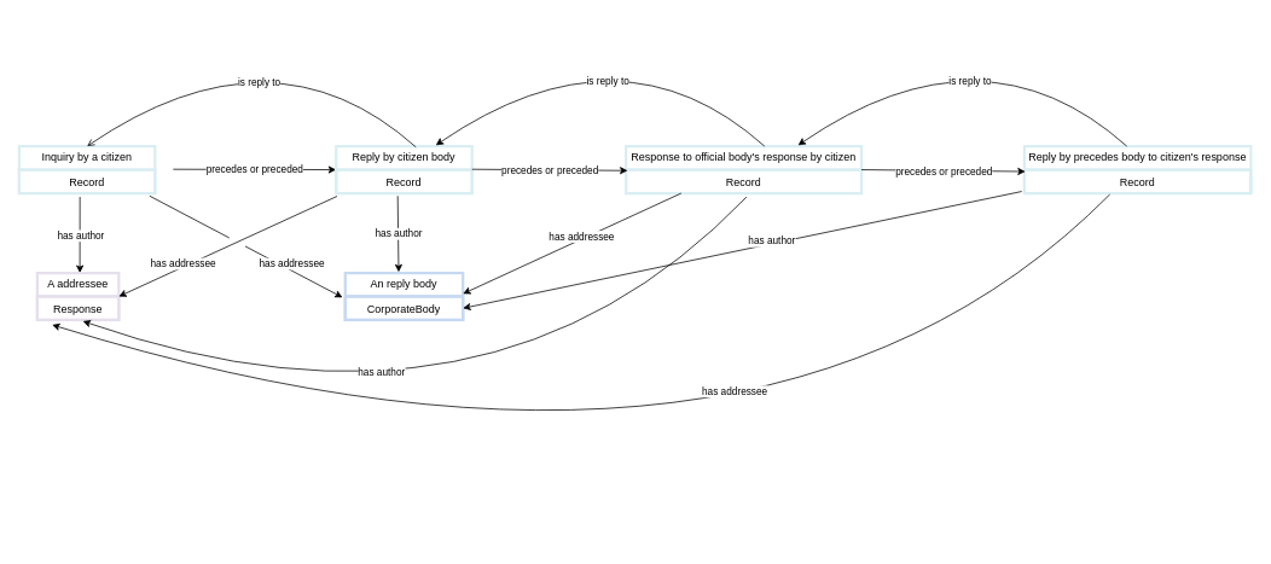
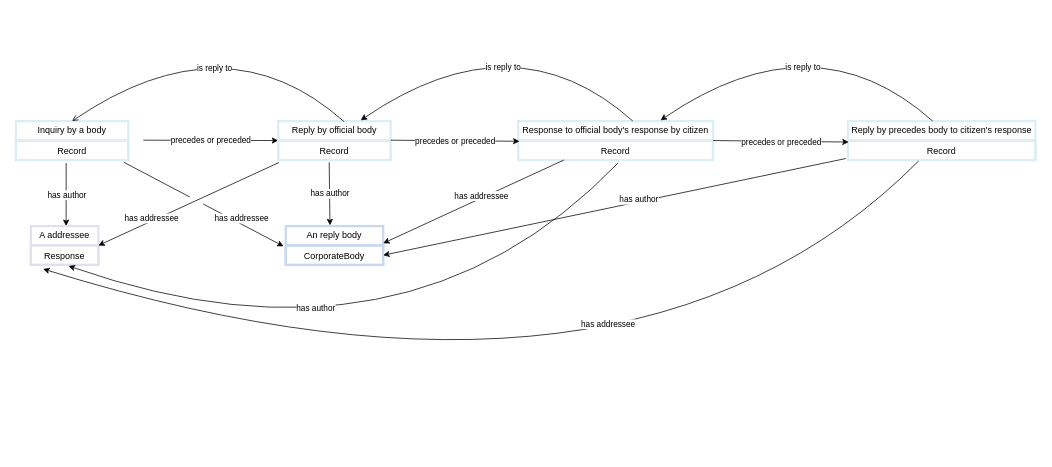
- <mxCell id="2" value="Inquiry by a citizen" style="swimlane;fontStyle=0;childLayout=stackLayout;horizontal=1;startSize=26;strokeColor=#DAEEF3;strokeWidth=3;fillColor=none;horizontalStack=0;resizeParent=1;resizeParentMax=0;resizeLast=0;collapsible=1;marginBottom=0;whiteSpace=wrap;html=1;" parent="1" vertex="1"><mxGeometry x="20" y="161" width="150" height="52" as="geometry" /></mxCell>
+ <mxCell id="2" value="Inquiry by a body" style="swimlane;fontStyle=0;childLayout=stackLayout;horizontal=1;startSize=26;strokeColor=#DAEEF3;strokeWidth=3;fillColor=none;horizontalStack=0;resizeParent=1;resizeParentMax=0;resizeLast=0;collapsible=1;marginBottom=0;whiteSpace=wrap;html=1;" parent="1" vertex="1"><mxGeometry x="20" y="161" width="150" height="52" as="geometry" /></mxCell>
- <mxCell id="6" value="Reply by citizen body" style="swimlane;fontStyle=0;childLayout=stackLayout;horizontal=1;startSize=26;strokeColor=#DAEEF3;strokeWidth=3;fillColor=none;horizontalStack=0;resizeParent=1;resizeParentMax=0;resizeLast=0;collapsible=1;marginBottom=0;whiteSpace=wrap;html=1;" parent="1" vertex="1"><mxGeometry x="370" y="161" width="150" height="52" as="geometry" /></mxCell>
+ <mxCell id="6" value="Reply by official body" style="swimlane;fontStyle=0;childLayout=stackLayout;horizontal=1;startSize=26;strokeColor=#DAEEF3;strokeWidth=3;fillColor=none;horizontalStack=0;resizeParent=1;resizeParentMax=0;resizeLast=0;collapsible=1;marginBottom=0;whiteSpace=wrap;html=1;" parent="1" vertex="1"><mxGeometry x="370" y="161" width="150" height="52" as="geometry" /></mxCell>
